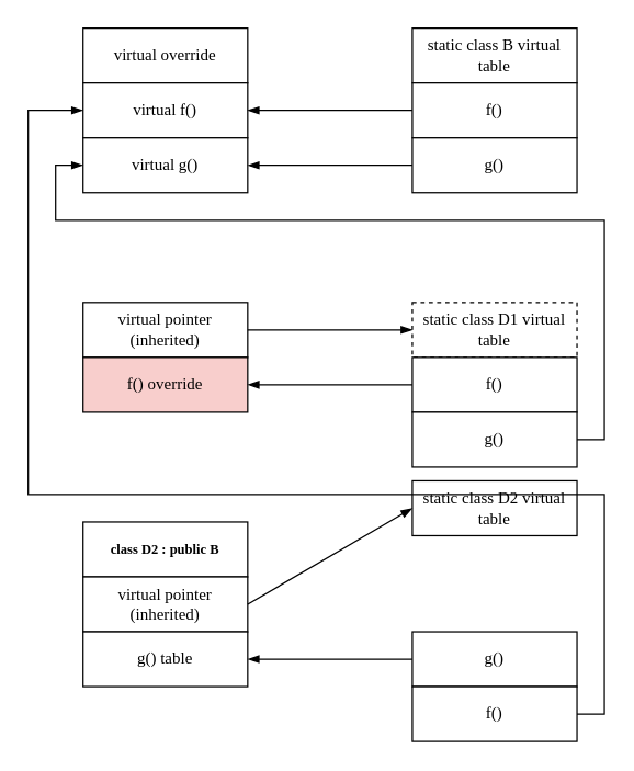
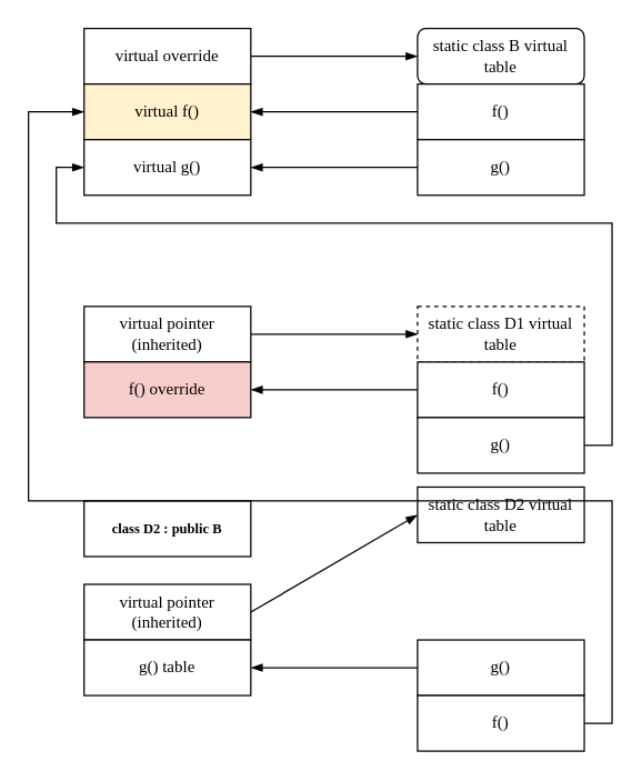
+ <mxCell id="13" value="" style="endArrow=blockThin;html=1;rounded=0;exitX=1;exitY=0.5;exitDx=0;exitDy=0;entryX=0;entryY=0.5;entryDx=0;entryDy=0;endFill=1;" edge="1" parent="1" source="2" target="10"><mxGeometry width="50" height="50" relative="1" as="geometry"><mxPoint x="270" y="10" as="sourcePoint" /><mxPoint x="320" y="-40" as="targetPoint" /></mxGeometry></mxCell>
- <mxCell id="10" value="&lt;font face=&quot;Verdana&quot;&gt;static class B virtual table&lt;/font&gt;" style="rounded=0;whiteSpace=wrap;html=1;" vertex="1" parent="1"><mxGeometry x="300" y="20" width="120" height="40" as="geometry" /></mxCell>
+ <mxCell id="10" value="&lt;font face=&quot;Verdana&quot;&gt;static class B virtual table&lt;/font&gt;" style="whiteSpace=wrap;html=1;rounded=1;" vertex="1" parent="1"><mxGeometry x="300" y="20" width="120" height="40" as="geometry" /></mxCell>
- <mxCell id="3" value="&lt;font face=&quot;Verdana&quot;&gt;virtual f()&lt;/font&gt;" style="rounded=0;whiteSpace=wrap;html=1;" vertex="1" parent="1"><mxGeometry x="60" y="60" width="120" height="40" as="geometry" /></mxCell>
+ <mxCell id="3" value="&lt;font face=&quot;Verdana&quot;&gt;virtual f()&lt;/font&gt;" style="rounded=0;whiteSpace=wrap;html=1;fillColor=#fff2cc;" vertex="1" parent="1"><mxGeometry x="60" y="60" width="120" height="40" as="geometry" /></mxCell>
- <mxCell id="7" value="&lt;b&gt;&lt;font face=&quot;Verdana&quot; style=&quot;font-size: 10px;&quot;&gt;class D2 : public B&lt;/font&gt;&lt;/b&gt;" style="rounded=0;whiteSpace=wrap;html=1;" vertex="1" parent="1"><mxGeometry x="60" y="380" width="120" height="40" as="geometry" /></mxCell>
+ <mxCell id="7" value="&lt;b&gt;&lt;font face=&quot;Verdana&quot; style=&quot;font-size: 10px;&quot;&gt;class D2 : public B&lt;/font&gt;&lt;/b&gt;" style="rounded=0;whiteSpace=wrap;html=1;" vertex="1" parent="1"><mxGeometry x="60" y="360" width="120" height="40" as="geometry" /></mxCell>
